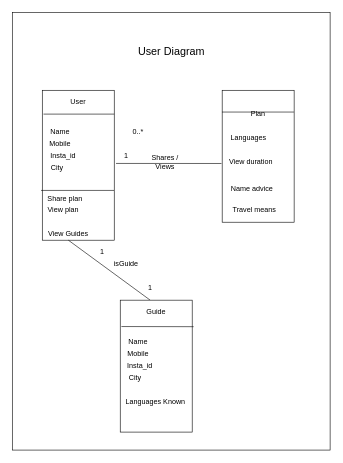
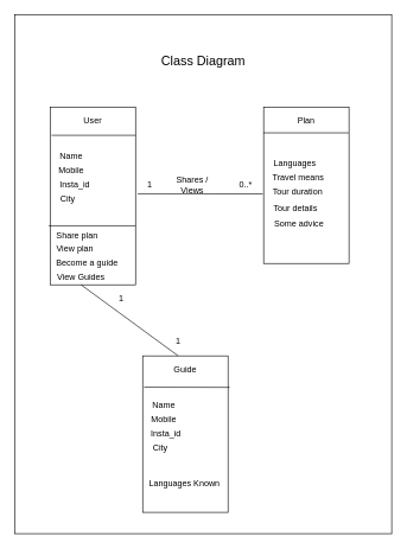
- <mxCell id="41" value="&lt;font style=&quot;font-size: 18px;&quot;&gt;User Diagram&lt;/font&gt;" style="text;html=1;align=center;verticalAlign=middle;resizable=0;points=[];autosize=1;strokeColor=none;fillColor=none;" vertex="1" parent="1"><mxGeometry x="215" y="65" width="140" height="40" as="geometry" /></mxCell>
+ <mxCell id="41" value="&lt;font style=&quot;font-size: 18px;&quot;&gt;Class Diagram&lt;/font&gt;" style="text;html=1;align=center;verticalAlign=middle;resizable=0;points=[];autosize=1;strokeColor=none;fillColor=none;" vertex="1" parent="1"><mxGeometry x="215" y="65" width="140" height="40" as="geometry" /></mxCell>
- <mxCell id="8" value="Plan" style="text;html=1;strokeColor=none;fillColor=none;align=center;verticalAlign=middle;whiteSpace=wrap;rounded=0;" parent="1" vertex="1"><mxGeometry x="410" y="180" width="40" height="20" as="geometry" /></mxCell>
+ <mxCell id="8" value="Plan" style="text;html=1;strokeColor=none;fillColor=none;align=center;verticalAlign=middle;whiteSpace=wrap;rounded=0;" parent="1" vertex="1"><mxGeometry x="410" y="160" width="40" height="20" as="geometry" /></mxCell>
- <mxCell id="11" value="0..*" style="text;html=1;strokeColor=none;fillColor=none;align=center;verticalAlign=middle;whiteSpace=wrap;rounded=0;" parent="1" vertex="1"><mxGeometry x="210" y="210" width="40" height="20" as="geometry" /></mxCell>
+ <mxCell id="11" value="0..*" style="text;html=1;strokeColor=none;fillColor=none;align=center;verticalAlign=middle;whiteSpace=wrap;rounded=0;" parent="1" vertex="1"><mxGeometry x="325" y="250" width="40" height="20" as="geometry" /></mxCell>
- <mxCell id="12" value="Shares / Views" style="text;html=1;strokeColor=none;fillColor=none;align=center;verticalAlign=middle;whiteSpace=wrap;rounded=0;" parent="1" vertex="1"><mxGeometry x="245" y="250" width="60" height="40" as="geometry" /></mxCell>
+ <mxCell id="12" value="Shares / Views" style="text;html=1;strokeColor=none;fillColor=none;align=center;verticalAlign=middle;whiteSpace=wrap;rounded=0;" parent="1" vertex="1"><mxGeometry x="240" y="240" width="60" height="40" as="geometry" /></mxCell>
- <mxCell id="36" value="View duration" style="text;html=1;strokeColor=none;fillColor=none;align=center;verticalAlign=middle;whiteSpace=wrap;rounded=0;" parent="1" vertex="1"><mxGeometry x="378" y="260" width="80" height="20" as="geometry" /></mxCell>
+ <mxCell id="36" value="Tour duration" style="text;html=1;strokeColor=none;fillColor=none;align=center;verticalAlign=middle;whiteSpace=wrap;rounded=0;" parent="1" vertex="1"><mxGeometry x="378" y="260" width="80" height="20" as="geometry" /></mxCell>
+ <mxCell id="37" value="Tour details" style="text;html=1;strokeColor=none;fillColor=none;align=center;verticalAlign=middle;whiteSpace=wrap;rounded=0;" parent="1" vertex="1"><mxGeometry x="380" y="280" width="70" height="25" as="geometry" /></mxCell>
- <mxCell id="39" value="Name advice" style="text;html=1;strokeColor=none;fillColor=none;align=center;verticalAlign=middle;whiteSpace=wrap;rounded=0;" parent="1" vertex="1"><mxGeometry x="380" y="305" width="80" height="20" as="geometry" /></mxCell>
+ <mxCell id="39" value="Some advice" style="text;html=1;strokeColor=none;fillColor=none;align=center;verticalAlign=middle;whiteSpace=wrap;rounded=0;" parent="1" vertex="1"><mxGeometry x="380" y="305" width="80" height="20" as="geometry" /></mxCell>
- <mxCell id="35" value="Travel means" style="text;html=1;strokeColor=none;fillColor=none;align=center;verticalAlign=middle;whiteSpace=wrap;rounded=0;" parent="1" vertex="1"><mxGeometry x="384" y="340" width="80" height="20" as="geometry" /></mxCell>
+ <mxCell id="35" value="Travel means" style="text;html=1;strokeColor=none;fillColor=none;align=center;verticalAlign=middle;whiteSpace=wrap;rounded=0;" parent="1" vertex="1"><mxGeometry x="379" y="240" width="80" height="20" as="geometry" /></mxCell>
+ <mxCell id="31" value="Become a guide" style="text;html=1;strokeColor=none;fillColor=none;align=center;verticalAlign=middle;whiteSpace=wrap;rounded=0;" parent="1" vertex="1"><mxGeometry x="72" y="360" width="100" height="20" as="geometry" /></mxCell>
- <mxCell id="40" value="isGuide" style="text;html=1;strokeColor=none;fillColor=none;align=center;verticalAlign=middle;whiteSpace=wrap;rounded=0;" parent="1" vertex="1"><mxGeometry x="190" y="430" width="40" height="20" as="geometry" /></mxCell>
- <mxCell id="33" value="Languages Known" style="text;html=1;strokeColor=none;fillColor=none;align=center;verticalAlign=middle;whiteSpace=wrap;rounded=0;" parent="1" vertex="1"><mxGeometry x="204" y="660" width="110" height="20" as="geometry" /></mxCell>
+ <mxCell id="33" value="Languages Known" style="text;html=1;strokeColor=none;fillColor=none;align=center;verticalAlign=middle;whiteSpace=wrap;rounded=0;" parent="1" vertex="1"><mxGeometry x="204" y="670" width="110" height="20" as="geometry" /></mxCell>
